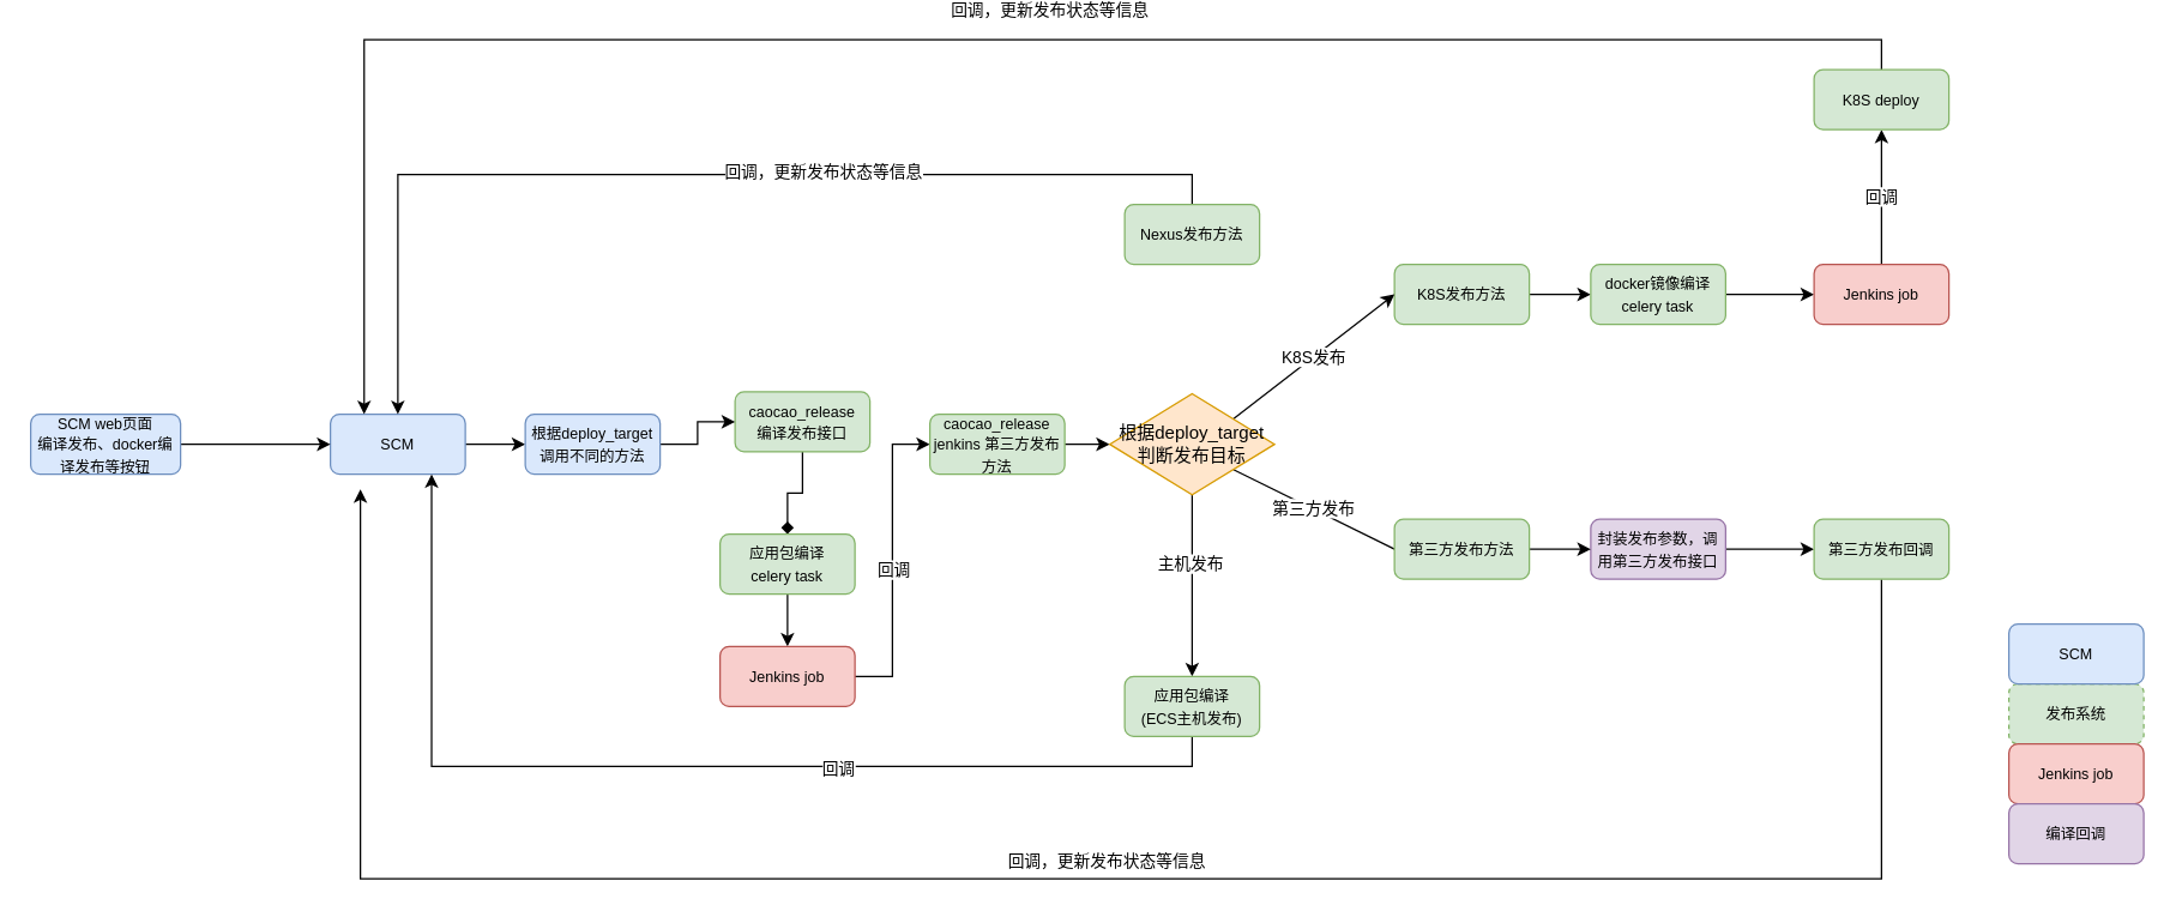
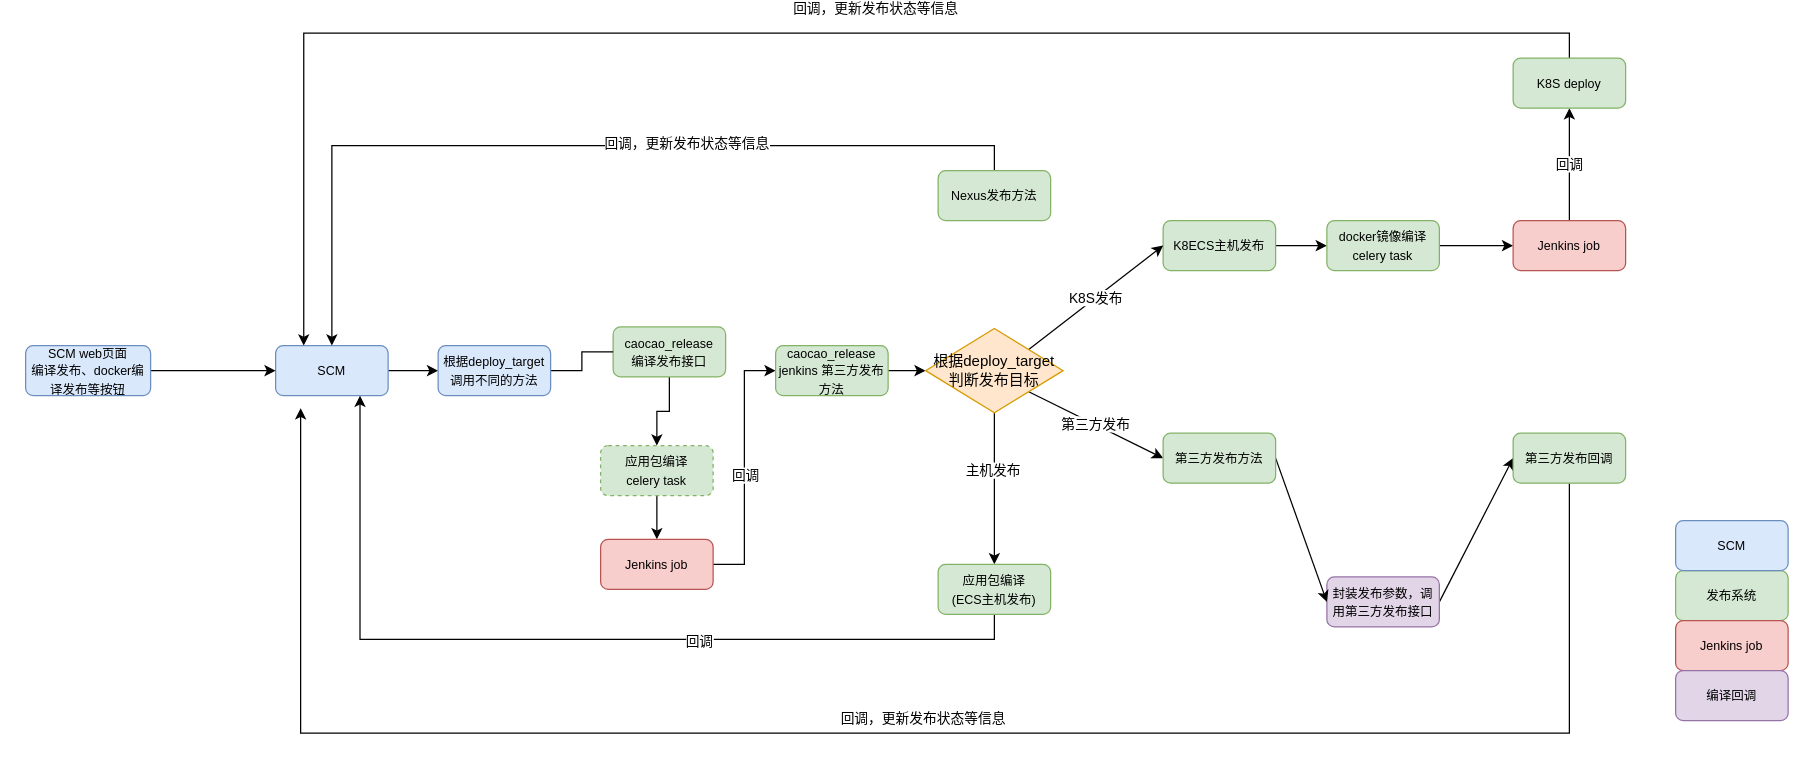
- <mxCell id="6" value="&lt;span style=&quot;font-size: 10px&quot;&gt;K8S发布方法&lt;br&gt;&lt;/span&gt;" style="rounded=1;whiteSpace=wrap;html=1;fillColor=#d5e8d4;strokeColor=#82b366;" parent="1" vertex="1"><mxGeometry x="930" y="150" width="90" height="40" as="geometry" /></mxCell>
+ <mxCell id="6" value="&lt;span style=&quot;font-size: 10px&quot;&gt;K8ECS主机发布&lt;br&gt;&lt;/span&gt;" style="rounded=1;whiteSpace=wrap;html=1;fillColor=#d5e8d4;strokeColor=#82b366;" parent="1" vertex="1"><mxGeometry x="930" y="150" width="90" height="40" as="geometry" /></mxCell>
- <mxCell id="46" style="edgeStyle=orthogonalEdgeStyle;rounded=0;orthogonalLoop=1;jettySize=auto;html=1;exitX=1;exitY=0.5;exitDx=0;exitDy=0;" edge="1" parent="1" source="47" target="12"><mxGeometry relative="1" as="geometry" /></mxCell>
+ <mxCell id="46" style="edgeStyle=orthogonalEdgeStyle;rounded=0;orthogonalLoop=1;jettySize=auto;html=1;exitX=1;exitY=0.5;exitDx=0;exitDy=0;endArrow=none;" edge="1" parent="1" source="47" target="12"><mxGeometry relative="1" as="geometry" /></mxCell>
- <mxCell id="4" style="edgeStyle=orthogonalEdgeStyle;rounded=0;orthogonalLoop=1;jettySize=auto;html=1;entryX=0.5;entryY=0;entryDx=0;entryDy=0;exitX=0.5;exitY=1;exitDx=0;exitDy=0;endArrow=diamond;" parent="1" target="8" edge="1" source="12"><mxGeometry relative="1" as="geometry"><mxPoint x="429.5" y="330" as="targetPoint" /><mxPoint x="425" y="290" as="sourcePoint" /></mxGeometry></mxCell>
+ <mxCell id="4" style="edgeStyle=orthogonalEdgeStyle;rounded=0;orthogonalLoop=1;jettySize=auto;html=1;entryX=0.5;entryY=0;entryDx=0;entryDy=0;exitX=0.5;exitY=1;exitDx=0;exitDy=0;" parent="1" target="8" edge="1" source="12"><mxGeometry relative="1" as="geometry"><mxPoint x="429.5" y="330" as="targetPoint" /><mxPoint x="425" y="290" as="sourcePoint" /></mxGeometry></mxCell>
- <mxCell id="18" value="第三方发布" style="edgeStyle=none;rounded=0;orthogonalLoop=1;jettySize=auto;html=1;exitX=1;exitY=1;exitDx=0;exitDy=0;entryX=0;entryY=0.5;entryDx=0;entryDy=0;endArrow=none;" parent="1" source="19" target="28" edge="1"><mxGeometry relative="1" as="geometry" /></mxCell>
+ <mxCell id="18" value="第三方发布" style="edgeStyle=none;rounded=0;orthogonalLoop=1;jettySize=auto;html=1;exitX=1;exitY=1;exitDx=0;exitDy=0;entryX=0;entryY=0.5;entryDx=0;entryDy=0;" parent="1" source="19" target="28" edge="1"><mxGeometry relative="1" as="geometry" /></mxCell>
- <mxCell id="24" value="&lt;span style=&quot;font-size: 10px&quot;&gt;封装发布参数，调用第三方发布接口&lt;/span&gt;" style="rounded=1;whiteSpace=wrap;html=1;fillColor=#e1d5e7;strokeColor=#9673a6;" parent="1" vertex="1"><mxGeometry x="1061" y="320" width="90" height="40" as="geometry" /></mxCell>
+ <mxCell id="24" value="&lt;span style=&quot;font-size: 10px&quot;&gt;封装发布参数，调用第三方发布接口&lt;/span&gt;" style="rounded=1;whiteSpace=wrap;html=1;fillColor=#e1d5e7;strokeColor=#9673a6;" parent="1" vertex="1"><mxGeometry x="1061" y="435" width="90" height="40" as="geometry" /></mxCell>
- <mxCell id="8" value="&lt;span style=&quot;font-size: 10px&quot;&gt;应用包编译&lt;br&gt;celery task&lt;/span&gt;" style="rounded=1;whiteSpace=wrap;html=1;fillColor=#d5e8d4;strokeColor=#82b366;" parent="1" vertex="1"><mxGeometry x="480" y="330" width="90" height="40" as="geometry" /></mxCell>
+ <mxCell id="8" value="&lt;span style=&quot;font-size: 10px&quot;&gt;应用包编译&lt;br&gt;celery task&lt;/span&gt;" style="rounded=1;whiteSpace=wrap;html=1;fillColor=#d5e8d4;strokeColor=#82b366;dashed=1;" parent="1" vertex="1"><mxGeometry x="480" y="330" width="90" height="40" as="geometry" /></mxCell>
- <mxCell id="42" value="&lt;span style=&quot;font-size: 10px&quot;&gt;发布系统&lt;br&gt;&lt;/span&gt;" style="rounded=1;whiteSpace=wrap;html=1;fillColor=#d5e8d4;strokeColor=#82b366;dashed=1;" vertex="1" parent="1"><mxGeometry x="1340" y="430" width="90" height="40" as="geometry" /></mxCell>
+ <mxCell id="42" value="&lt;span style=&quot;font-size: 10px&quot;&gt;发布系统&lt;br&gt;&lt;/span&gt;" style="rounded=1;whiteSpace=wrap;html=1;fillColor=#d5e8d4;strokeColor=#82b366;" vertex="1" parent="1"><mxGeometry x="1340" y="430" width="90" height="40" as="geometry" /></mxCell>
